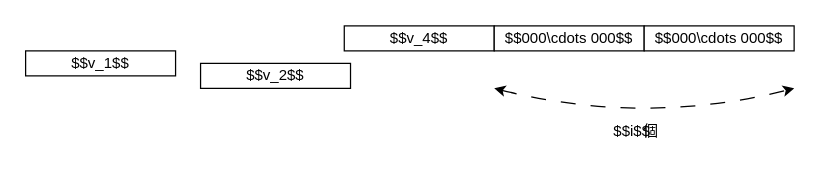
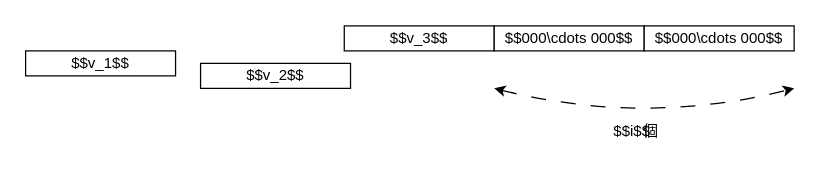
- <mxCell id="5" value="$$v_4$$" style="rounded=0;whiteSpace=wrap;html=1;" parent="1" vertex="1"><mxGeometry x="275" y="20" width="120" height="20" as="geometry" /></mxCell>
+ <mxCell id="5" value="$$v_3$$" style="rounded=0;whiteSpace=wrap;html=1;" parent="1" vertex="1"><mxGeometry x="275" y="20" width="120" height="20" as="geometry" /></mxCell>
